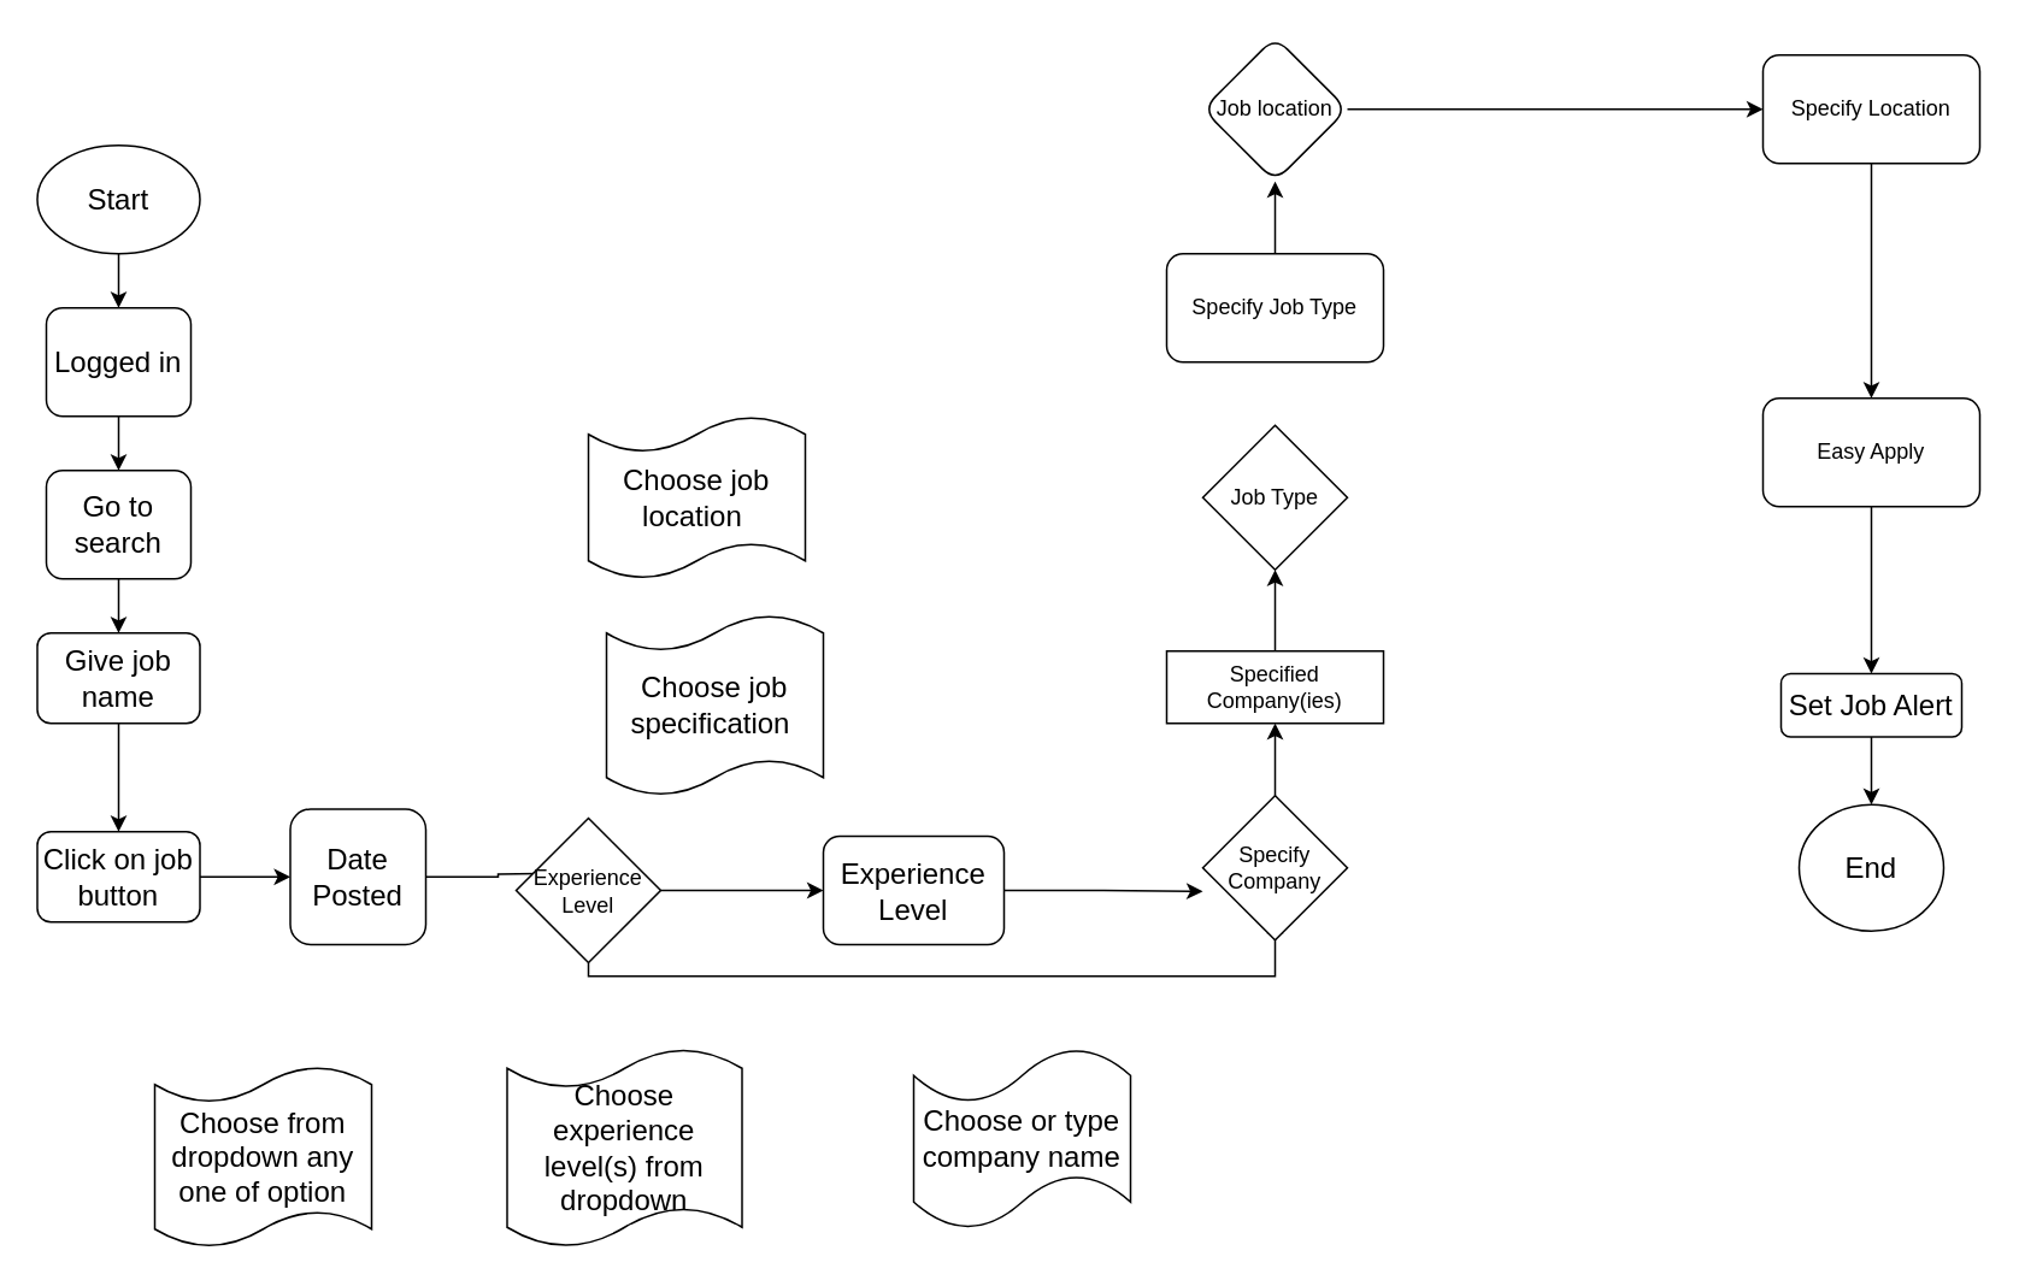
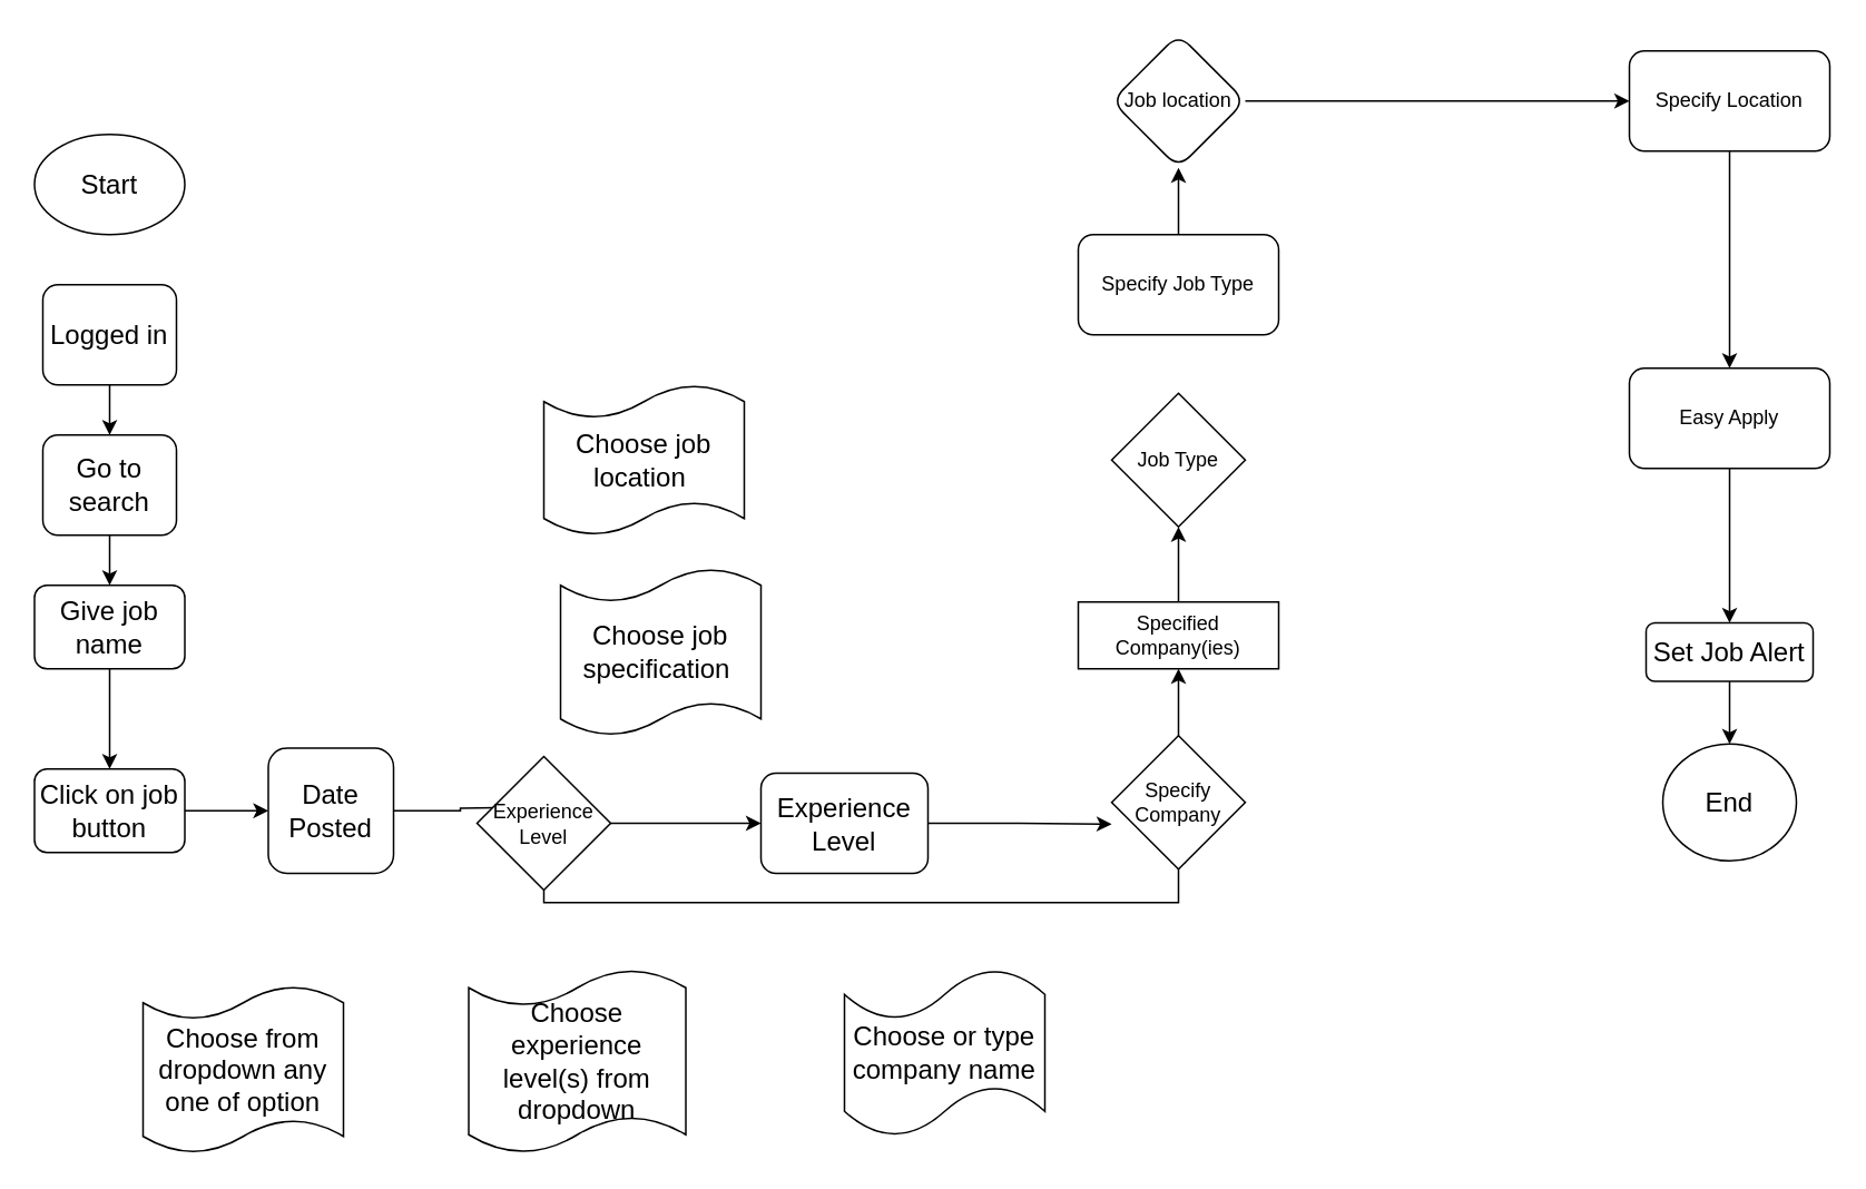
- <mxCell id="2" value="" style="edgeStyle=orthogonalEdgeStyle;rounded=0;orthogonalLoop=1;jettySize=auto;html=1;fontSize=16;" edge="1" parent="1" source="3" target="5"><mxGeometry relative="1" as="geometry" /></mxCell>
